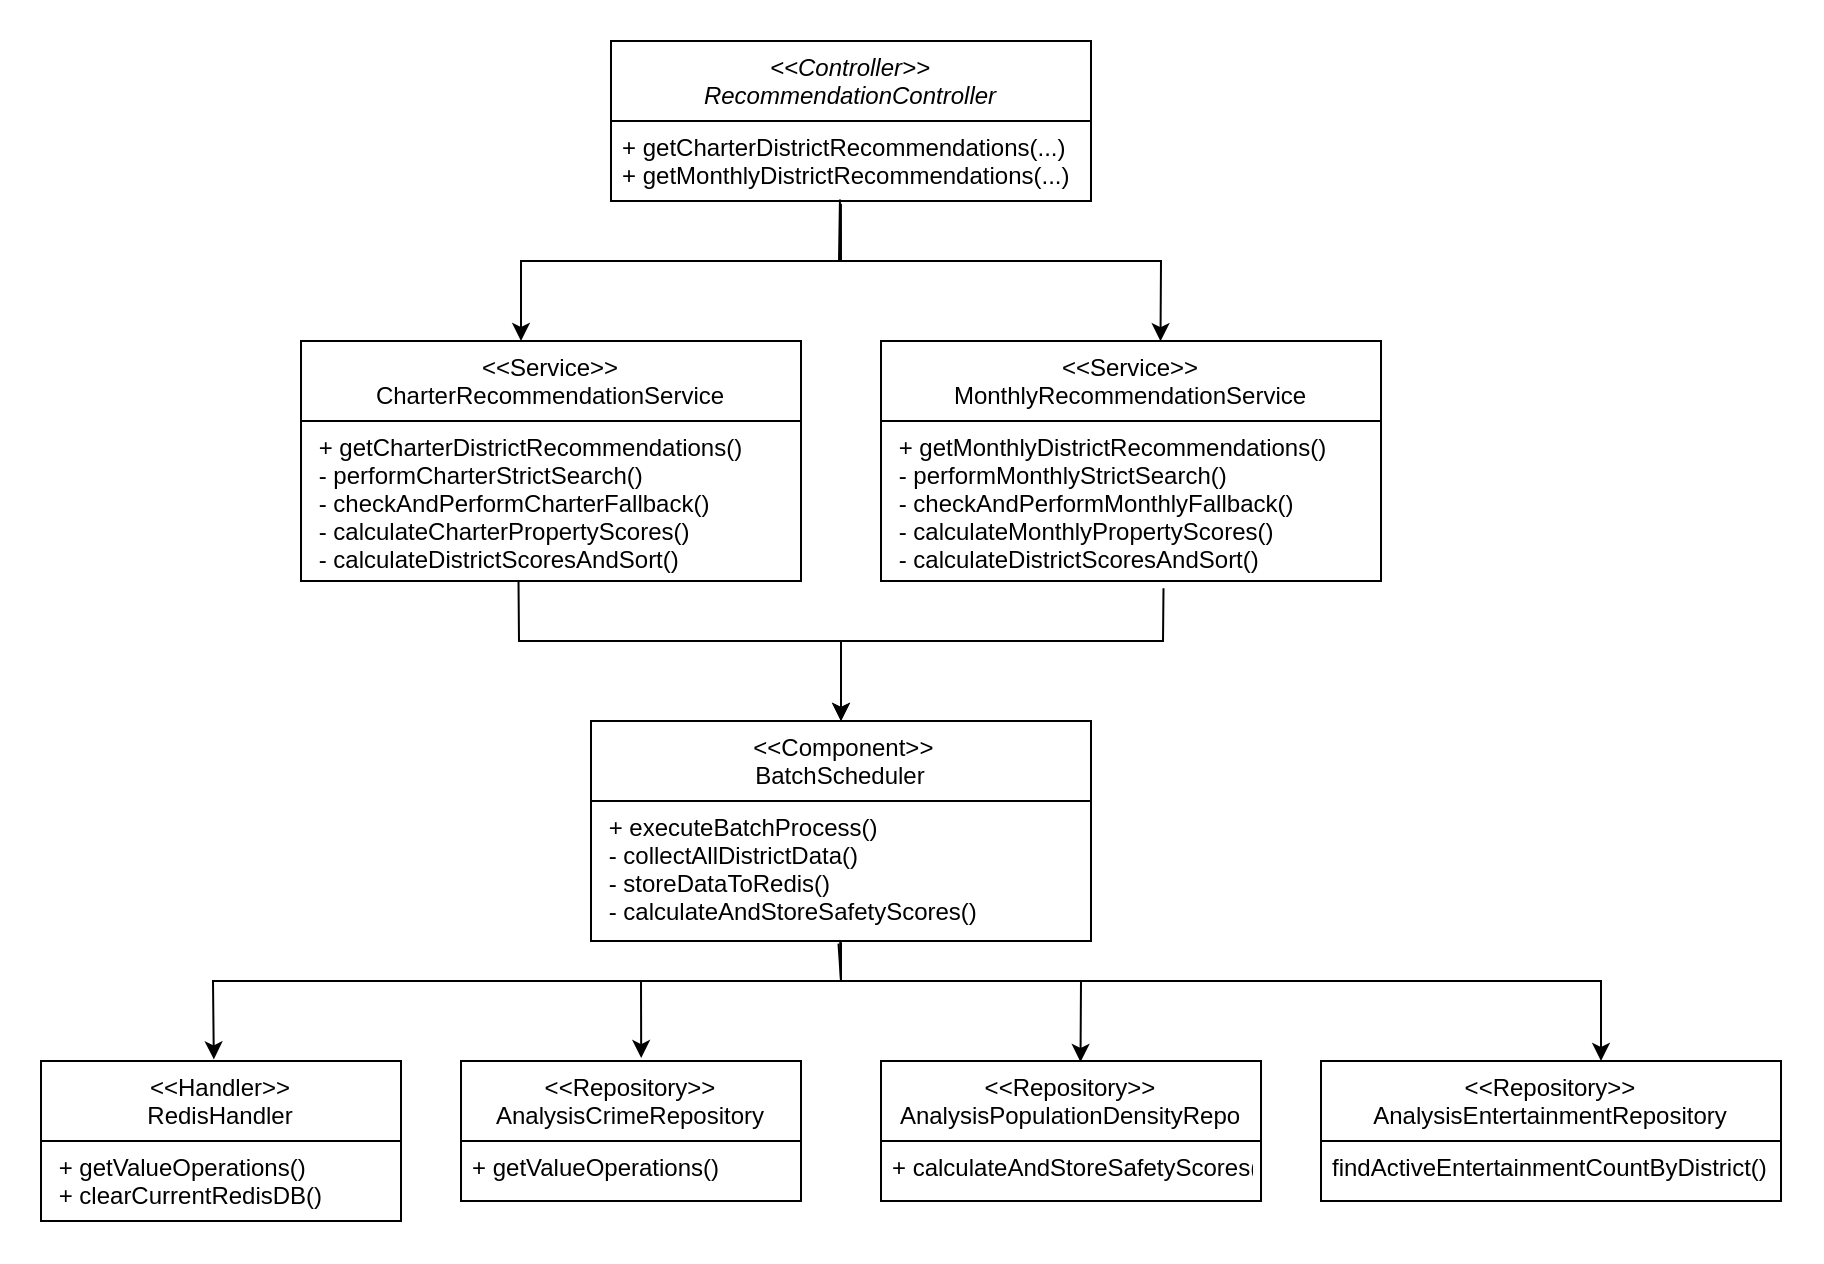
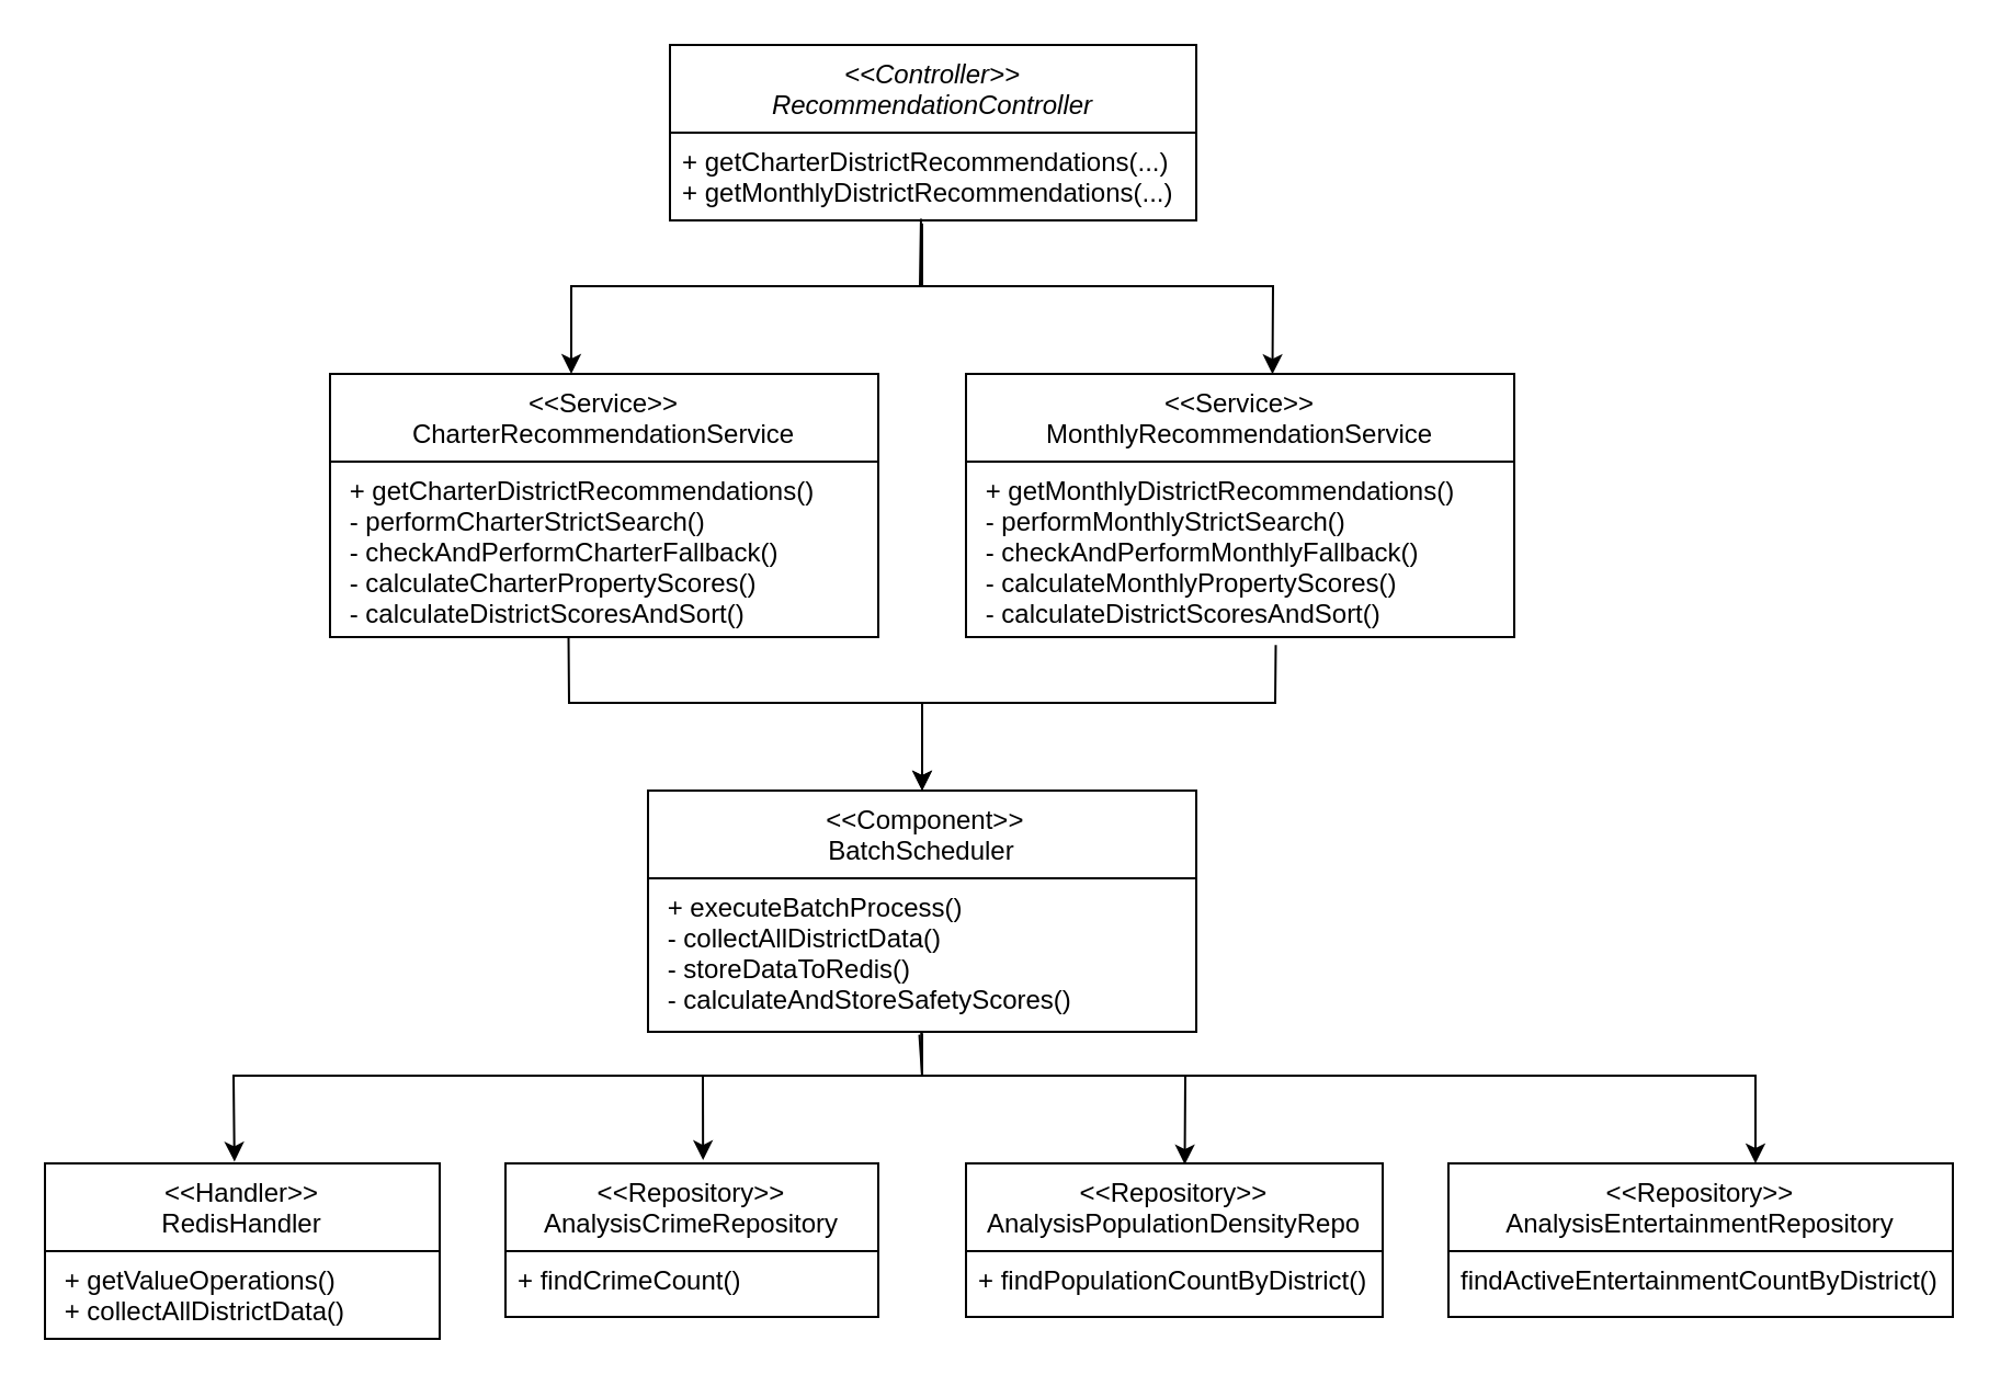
- <mxCell id="11" value=" + getValueOperations()&#10; + clearCurrentRedisDB()" style="text;align=left;verticalAlign=top;spacingLeft=4;spacingRight=4;overflow=hidden;rotatable=0;points=[[0,0.5],[1,0.5]];portConstraint=eastwest;" vertex="1" parent="10"><mxGeometry y="40" width="180" height="40" as="geometry" /></mxCell>
+ <mxCell id="11" value=" + getValueOperations()&#10; + collectAllDistrictData()" style="text;align=left;verticalAlign=top;spacingLeft=4;spacingRight=4;overflow=hidden;rotatable=0;points=[[0,0.5],[1,0.5]];portConstraint=eastwest;" vertex="1" parent="10"><mxGeometry y="40" width="180" height="40" as="geometry" /></mxCell>
- <mxCell id="13" value="+ getValueOperations() " style="text;align=left;verticalAlign=top;spacingLeft=4;spacingRight=4;overflow=hidden;rotatable=0;points=[[0,0.5],[1,0.5]];portConstraint=eastwest;" vertex="1" parent="12"><mxGeometry y="40" width="170" height="30" as="geometry" /></mxCell>
+ <mxCell id="13" value="+ findCrimeCount() " style="text;align=left;verticalAlign=top;spacingLeft=4;spacingRight=4;overflow=hidden;rotatable=0;points=[[0,0.5],[1,0.5]];portConstraint=eastwest;" vertex="1" parent="12"><mxGeometry y="40" width="170" height="30" as="geometry" /></mxCell>
- <mxCell id="15" value="+ calculateAndStoreSafetyScores()" style="text;align=left;verticalAlign=top;spacingLeft=4;spacingRight=4;overflow=hidden;rotatable=0;points=[[0,0.5],[1,0.5]];portConstraint=eastwest;" vertex="1" parent="14"><mxGeometry y="40" width="190" height="30" as="geometry" /></mxCell>
+ <mxCell id="15" value="+ findPopulationCountByDistrict()" style="text;align=left;verticalAlign=top;spacingLeft=4;spacingRight=4;overflow=hidden;rotatable=0;points=[[0,0.5],[1,0.5]];portConstraint=eastwest;" vertex="1" parent="14"><mxGeometry y="40" width="190" height="30" as="geometry" /></mxCell>
